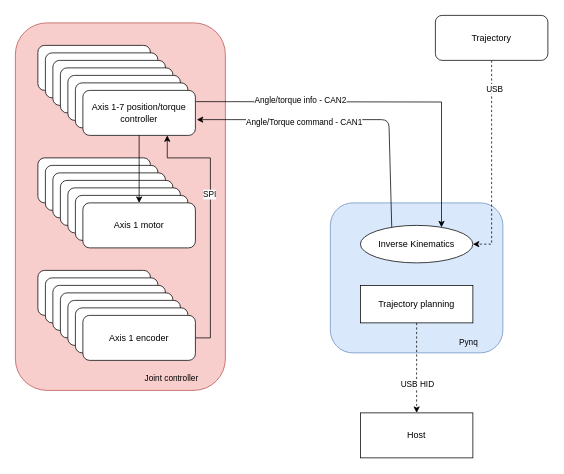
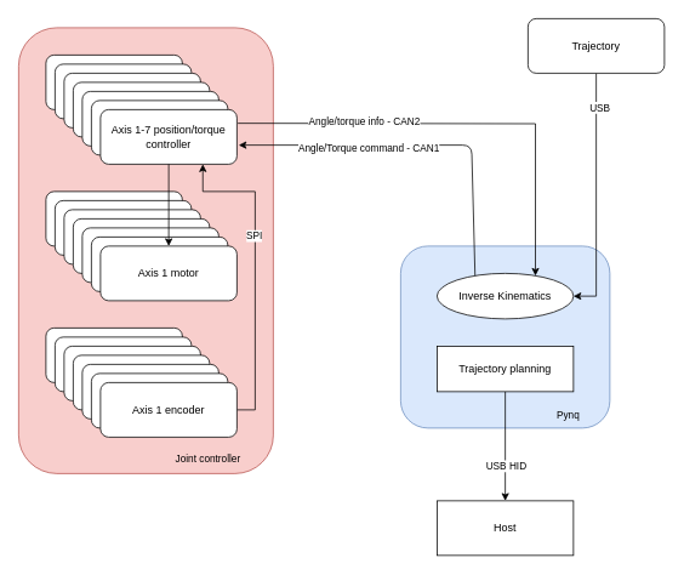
- <mxCell id="36" style="edgeStyle=orthogonalEdgeStyle;rounded=0;orthogonalLoop=1;jettySize=auto;html=1;exitX=0.5;exitY=1;exitDx=0;exitDy=0;entryX=1;entryY=0.5;entryDx=0;entryDy=0;dashed=1;" parent="1" source="38" target="35" edge="1"><mxGeometry relative="1" as="geometry" /></mxCell>
+ <mxCell id="36" style="edgeStyle=orthogonalEdgeStyle;rounded=0;orthogonalLoop=1;jettySize=auto;html=1;exitX=0.5;exitY=1;exitDx=0;exitDy=0;entryX=1;entryY=0.5;entryDx=0;entryDy=0;" parent="1" source="38" target="35" edge="1"><mxGeometry relative="1" as="geometry" /></mxCell>
- <mxCell id="33" style="edgeStyle=orthogonalEdgeStyle;rounded=0;orthogonalLoop=1;jettySize=auto;html=1;exitX=0.5;exitY=1;exitDx=0;exitDy=0;entryX=0.5;entryY=0;entryDx=0;entryDy=0;dashed=1;" parent="1" source="40" edge="1" target="39"><mxGeometry relative="1" as="geometry"><mxPoint x="555" y="500" as="targetPoint" /></mxGeometry></mxCell>
+ <mxCell id="33" style="edgeStyle=orthogonalEdgeStyle;rounded=0;orthogonalLoop=1;jettySize=auto;html=1;exitX=0.5;exitY=1;exitDx=0;exitDy=0;entryX=0.5;entryY=0;entryDx=0;entryDy=0;" parent="1" source="40" edge="1" target="39"><mxGeometry relative="1" as="geometry"><mxPoint x="555" y="500" as="targetPoint" /></mxGeometry></mxCell>
